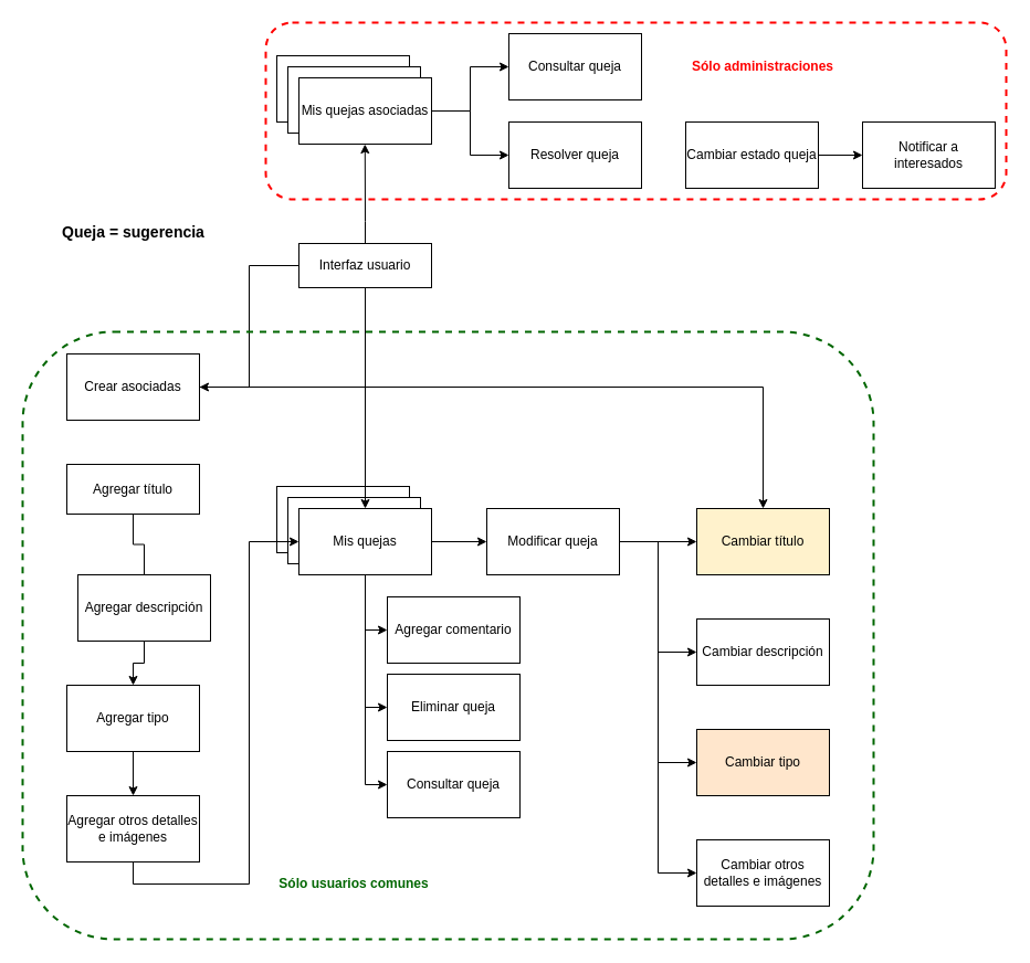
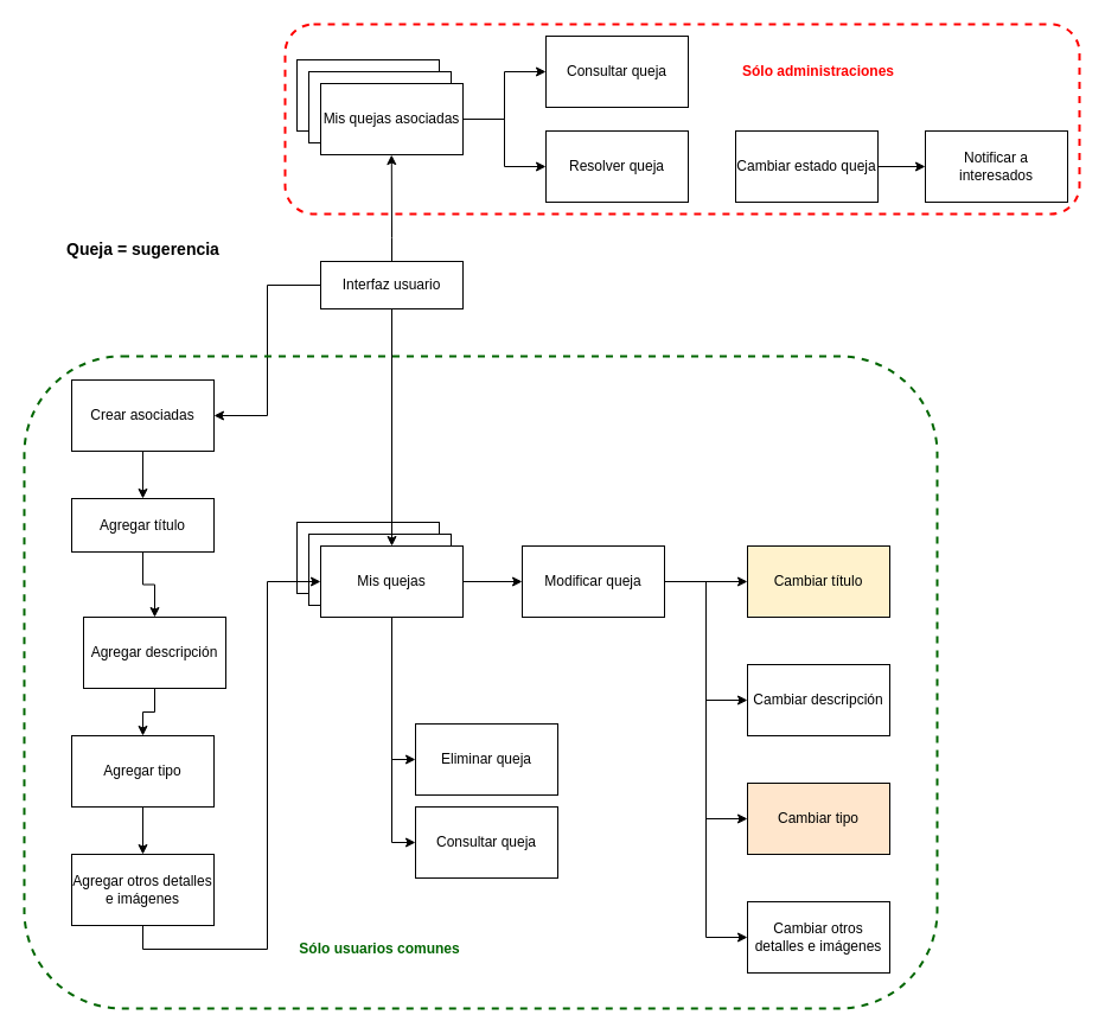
- <mxCell id="2" value="" style="edgeStyle=orthogonalEdgeStyle;rounded=0;orthogonalLoop=1;jettySize=auto;html=1;" parent="1" source="3" target="25" edge="1"><mxGeometry relative="1" as="geometry" /></mxCell>
+ <mxCell id="2" value="" style="edgeStyle=orthogonalEdgeStyle;rounded=0;orthogonalLoop=1;jettySize=auto;html=1;" parent="1" source="3" target="7" edge="1"><mxGeometry relative="1" as="geometry" /></mxCell>
- <mxCell id="6" value="" style="edgeStyle=orthogonalEdgeStyle;rounded=0;orthogonalLoop=1;jettySize=auto;html=1;endArrow=none;" parent="1" source="7" target="9" edge="1"><mxGeometry relative="1" as="geometry" /></mxCell>
+ <mxCell id="6" value="" style="edgeStyle=orthogonalEdgeStyle;rounded=0;orthogonalLoop=1;jettySize=auto;html=1;" parent="1" source="7" target="9" edge="1"><mxGeometry relative="1" as="geometry" /></mxCell>
- <mxCell id="16" style="edgeStyle=orthogonalEdgeStyle;rounded=0;orthogonalLoop=1;jettySize=auto;html=1;exitX=0.5;exitY=1;exitDx=0;exitDy=0;entryX=0;entryY=0.5;entryDx=0;entryDy=0;" parent="1" source="19" target="34" edge="1"><mxGeometry relative="1" as="geometry" /></mxCell>
- <mxCell id="34" value="Agregar comentario" style="rounded=0;whiteSpace=wrap;html=1;" parent="1" vertex="1"><mxGeometry x="350" y="540" width="120" height="60" as="geometry" /></mxCell>
